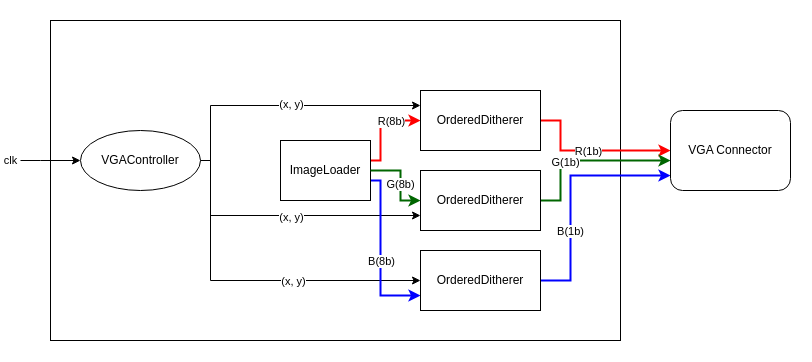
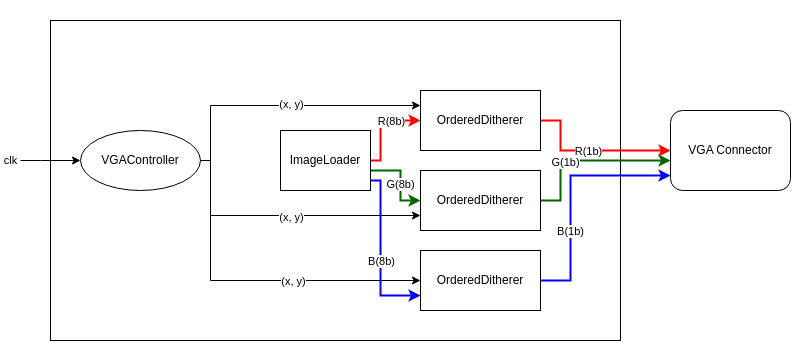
- <mxCell id="15" value="ImageLoader" style="whiteSpace=wrap;html=1;" vertex="1" parent="1"><mxGeometry x="280" y="140" width="90" height="60" as="geometry" /></mxCell>
+ <mxCell id="15" value="ImageLoader" style="whiteSpace=wrap;html=1;" vertex="1" parent="1"><mxGeometry x="280" y="130" width="90" height="60" as="geometry" /></mxCell>
